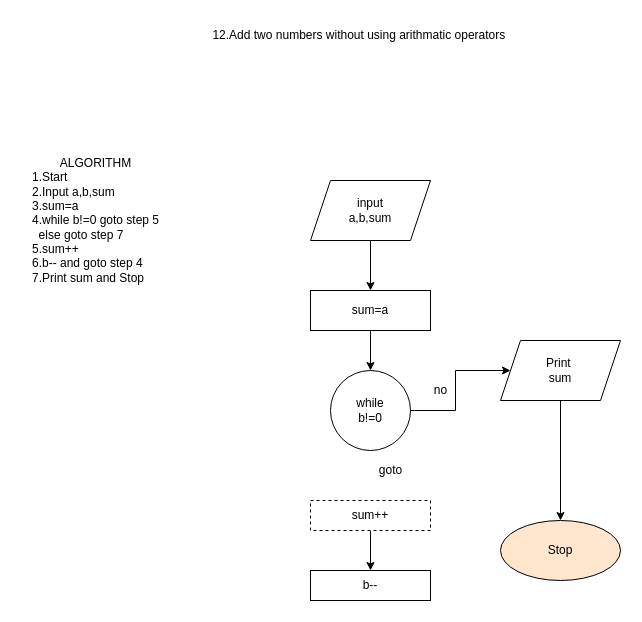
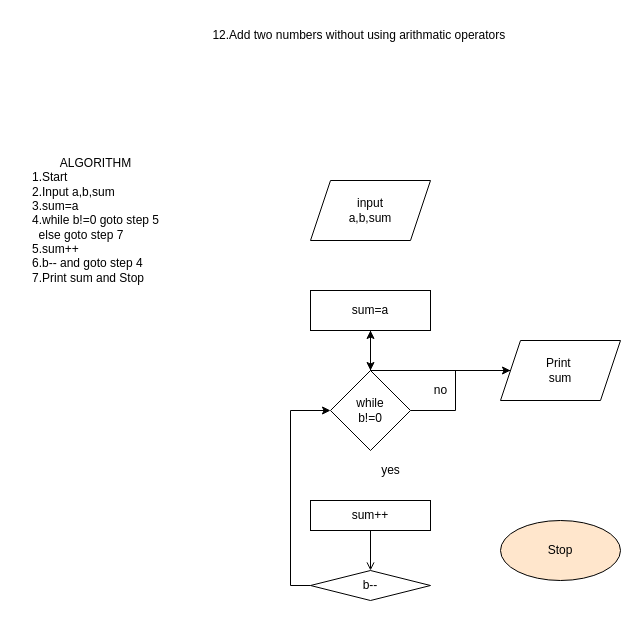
- <mxCell id="2" value="" style="edgeStyle=orthogonalEdgeStyle;rounded=0;orthogonalLoop=1;jettySize=auto;html=1;" parent="1" source="3" target="5" edge="1"><mxGeometry relative="1" as="geometry" /></mxCell>
- <mxCell id="7" value="while&lt;br&gt;b!=0" style="ellipse;whiteSpace=wrap;html=1;" parent="1" vertex="1"><mxGeometry x="330" y="370" width="80" height="80" as="geometry" /></mxCell>
+ <mxCell id="7" value="while&lt;br&gt;b!=0" style="rhombus;whiteSpace=wrap;html=1;" parent="1" vertex="1"><mxGeometry x="330" y="370" width="80" height="80" as="geometry" /></mxCell>
- <mxCell id="12" value="" style="edgeStyle=orthogonalEdgeStyle;rounded=0;orthogonalLoop=1;jettySize=auto;html=1;" parent="1" source="13" target="14" edge="1"><mxGeometry relative="1" as="geometry" /></mxCell>
+ <mxCell id="12" value="" style="edgeStyle=orthogonalEdgeStyle;rounded=0;orthogonalLoop=1;jettySize=auto;html=1;" parent="1" source="13" target="5" edge="1"><mxGeometry relative="1" as="geometry" /></mxCell>
- <mxCell id="15" value="goto" style="text;html=1;align=center;verticalAlign=middle;resizable=0;points=[];autosize=1;strokeColor=none;fillColor=none;" parent="1" vertex="1"><mxGeometry x="370" y="455" width="40" height="30" as="geometry" /></mxCell>
+ <mxCell id="15" value="yes" style="text;html=1;align=center;verticalAlign=middle;resizable=0;points=[];autosize=1;strokeColor=none;fillColor=none;" parent="1" vertex="1"><mxGeometry x="370" y="455" width="40" height="30" as="geometry" /></mxCell>
+ <mxCell id="10" style="edgeStyle=orthogonalEdgeStyle;rounded=0;orthogonalLoop=1;jettySize=auto;html=1;exitX=0;exitY=0.5;exitDx=0;exitDy=0;entryX=0;entryY=0.5;entryDx=0;entryDy=0;" parent="1" source="11" target="7" edge="1"><mxGeometry relative="1" as="geometry" /></mxCell>
- <mxCell id="9" value="sum++" style="whiteSpace=wrap;html=1;dashed=1;" parent="1" vertex="1"><mxGeometry x="310" y="500" width="120" height="30" as="geometry" /></mxCell>
+ <mxCell id="9" value="sum++" style="whiteSpace=wrap;html=1;" parent="1" vertex="1"><mxGeometry x="310" y="500" width="120" height="30" as="geometry" /></mxCell>
- <mxCell id="8" value="" style="edgeStyle=orthogonalEdgeStyle;rounded=0;orthogonalLoop=1;jettySize=auto;html=1;" parent="1" source="9" target="11" edge="1"><mxGeometry relative="1" as="geometry" /></mxCell>
+ <mxCell id="8" value="" style="edgeStyle=orthogonalEdgeStyle;rounded=0;orthogonalLoop=1;jettySize=auto;html=1;endArrow=open;" parent="1" source="9" target="11" edge="1"><mxGeometry relative="1" as="geometry" /></mxCell>
- <mxCell id="11" value="b--" style="whiteSpace=wrap;html=1;" parent="1" vertex="1"><mxGeometry x="310" y="570" width="120" height="30" as="geometry" /></mxCell>
+ <mxCell id="11" value="b--" style="rhombus;whiteSpace=wrap;html=1;" parent="1" vertex="1"><mxGeometry x="310" y="570" width="120" height="30" as="geometry" /></mxCell>
